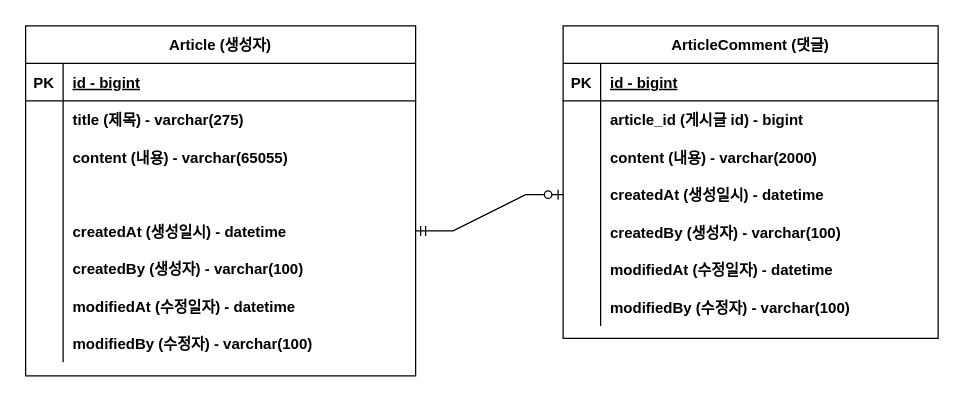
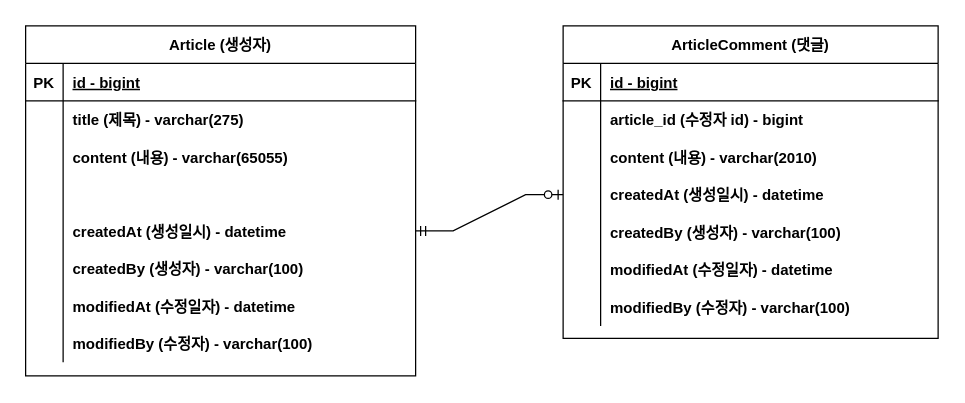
- <mxCell id="31" value="article_id (게시글 id) - bigint" style="shape=partialRectangle;overflow=hidden;connectable=0;fillColor=none;top=0;left=0;bottom=0;right=0;align=left;spacingLeft=6;fontStyle=1" vertex="1" parent="30"><mxGeometry x="30" width="270" height="30" as="geometry"><mxRectangle width="270" height="30" as="alternateBounds" /></mxGeometry></mxCell>
+ <mxCell id="31" value="article_id (수정자 id) - bigint" style="shape=partialRectangle;overflow=hidden;connectable=0;fillColor=none;top=0;left=0;bottom=0;right=0;align=left;spacingLeft=6;fontStyle=1" vertex="1" parent="30"><mxGeometry x="30" width="270" height="30" as="geometry"><mxRectangle width="270" height="30" as="alternateBounds" /></mxGeometry></mxCell>
- <mxCell id="34" value="content (내용) - varchar(2000)" style="shape=partialRectangle;overflow=hidden;connectable=0;fillColor=none;top=0;left=0;bottom=0;right=0;align=left;spacingLeft=6;fontStyle=1" vertex="1" parent="32"><mxGeometry x="30" width="270" height="30" as="geometry"><mxRectangle width="270" height="30" as="alternateBounds" /></mxGeometry></mxCell>
+ <mxCell id="34" value="content (내용) - varchar(2010)" style="shape=partialRectangle;overflow=hidden;connectable=0;fillColor=none;top=0;left=0;bottom=0;right=0;align=left;spacingLeft=6;fontStyle=1" vertex="1" parent="32"><mxGeometry x="30" width="270" height="30" as="geometry"><mxRectangle width="270" height="30" as="alternateBounds" /></mxGeometry></mxCell>
